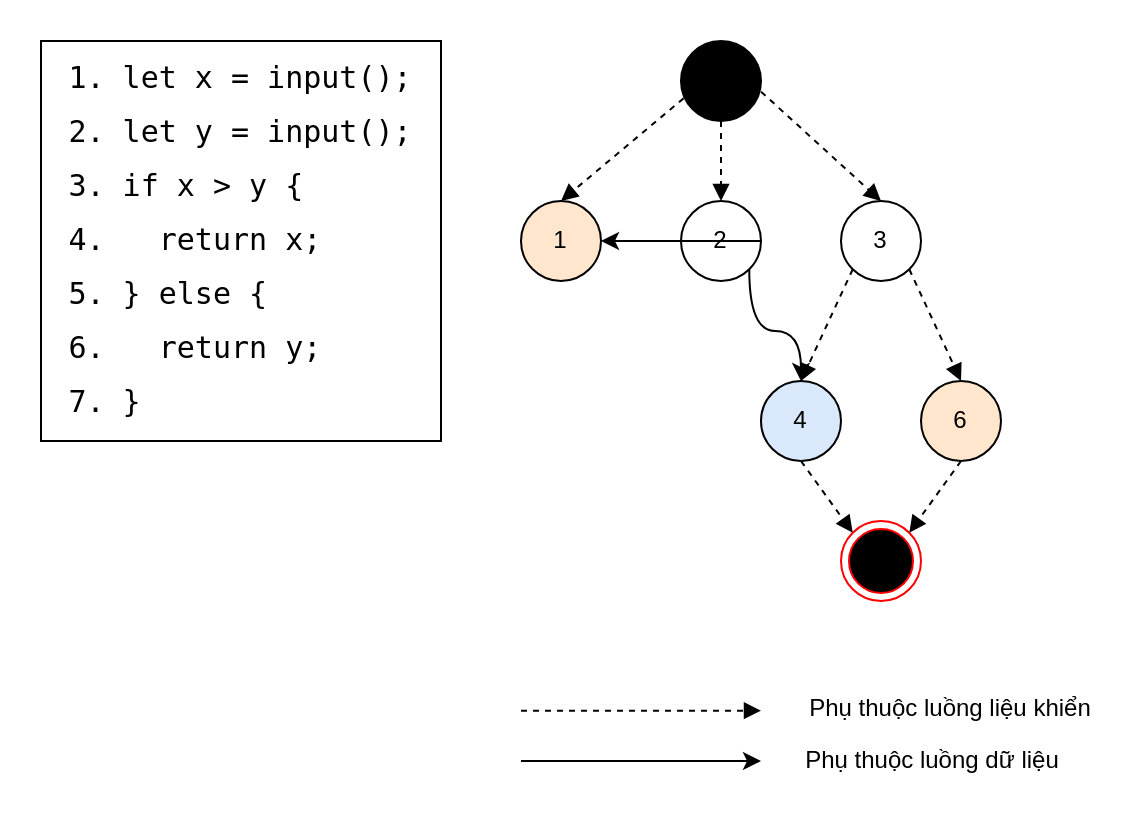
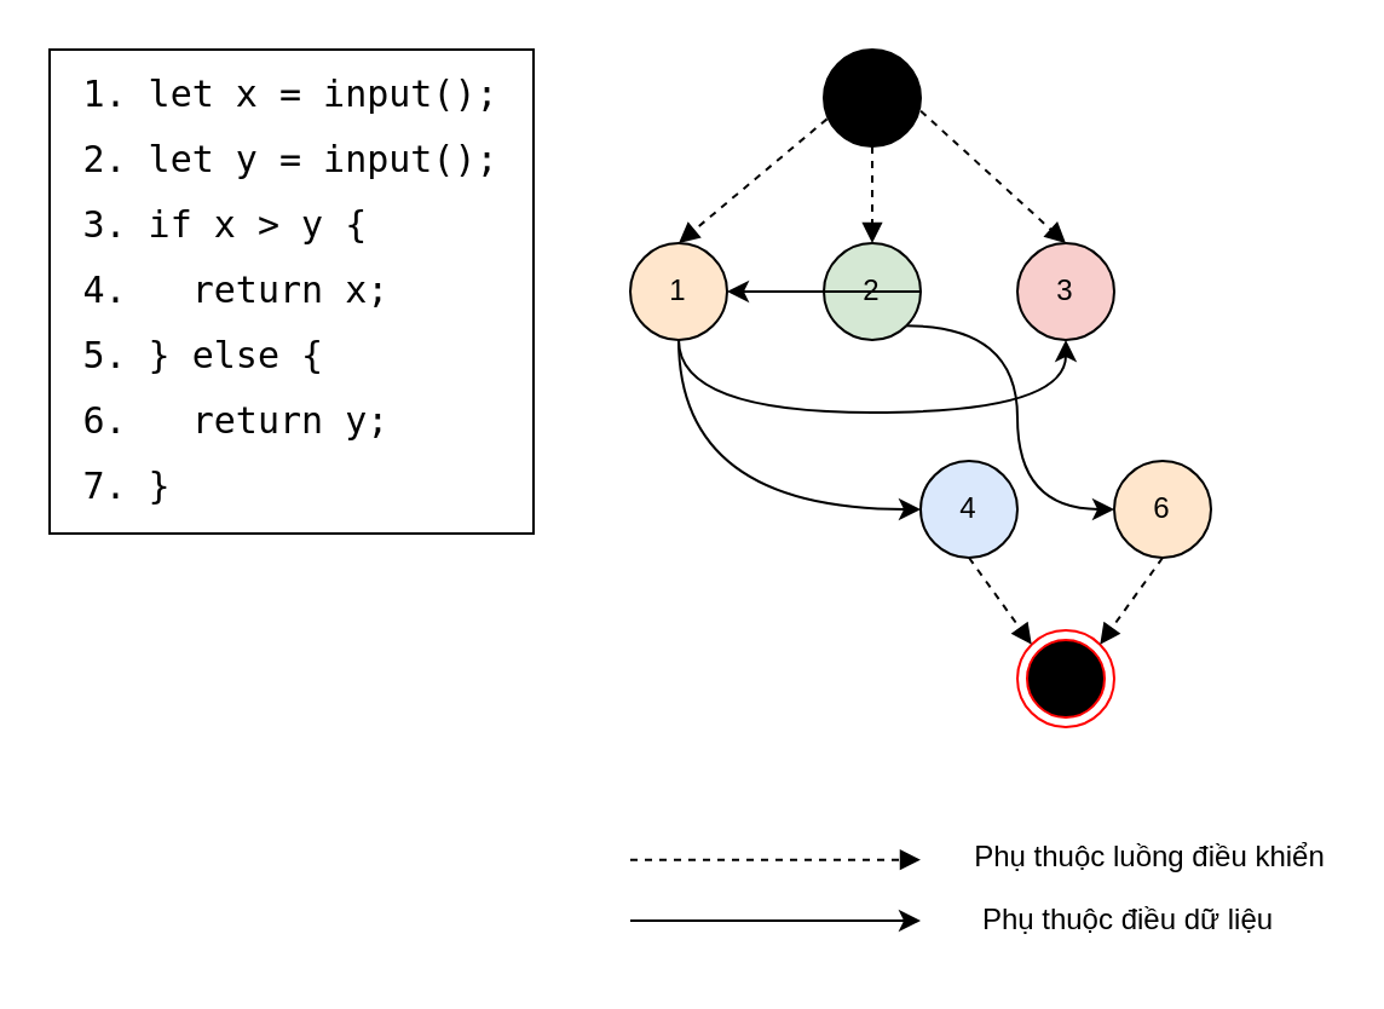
- <mxCell id="5" value="2" style="ellipse;whiteSpace=wrap;html=1;aspect=fixed;" parent="1" vertex="1"><mxGeometry x="340" y="100" width="40" height="40" as="geometry" /></mxCell>
+ <mxCell id="5" value="2" style="ellipse;whiteSpace=wrap;html=1;aspect=fixed;fillColor=#d5e8d4;" parent="1" vertex="1"><mxGeometry x="340" y="100" width="40" height="40" as="geometry" /></mxCell>
- <mxCell id="6" value="3" style="ellipse;whiteSpace=wrap;html=1;aspect=fixed;" parent="1" vertex="1"><mxGeometry x="420" y="100" width="40" height="40" as="geometry" /></mxCell>
+ <mxCell id="6" value="3" style="ellipse;whiteSpace=wrap;html=1;aspect=fixed;fillColor=#f8cecc;" parent="1" vertex="1"><mxGeometry x="420" y="100" width="40" height="40" as="geometry" /></mxCell>
- <mxCell id="13" value="" style="html=1;verticalAlign=bottom;labelBackgroundColor=none;endArrow=block;endFill=1;dashed=1;rounded=0;exitX=0;exitY=1;exitDx=0;exitDy=0;entryX=0.5;entryY=0;entryDx=0;entryDy=0;" parent="1" source="6" target="7" edge="1"><mxGeometry width="160" relative="1" as="geometry"><mxPoint x="390" y="55" as="sourcePoint" /><mxPoint x="450" y="110" as="targetPoint" /></mxGeometry></mxCell>
- <mxCell id="14" value="" style="html=1;verticalAlign=bottom;labelBackgroundColor=none;endArrow=block;endFill=1;dashed=1;rounded=0;exitX=1;exitY=1;exitDx=0;exitDy=0;entryX=0.5;entryY=0;entryDx=0;entryDy=0;" parent="1" source="6" target="8" edge="1"><mxGeometry width="160" relative="1" as="geometry"><mxPoint x="436" y="144" as="sourcePoint" /><mxPoint x="410" y="190" as="targetPoint" /></mxGeometry></mxCell>
- <mxCell id="16" value="" style="endArrow=classic;html=1;rounded=0;exitX=1;exitY=1;exitDx=0;exitDy=0;edgeStyle=orthogonalEdgeStyle;curved=1;" parent="1" source="5" target="7" edge="1"><mxGeometry width="50" height="50" relative="1" as="geometry"><mxPoint x="340" y="160" as="sourcePoint" /><mxPoint x="440" y="220" as="targetPoint" /></mxGeometry></mxCell>
+ <mxCell id="16" value="" style="endArrow=classic;html=1;rounded=0;entryX=0;entryY=0.5;entryDx=0;entryDy=0;exitX=1;exitY=1;exitDx=0;exitDy=0;edgeStyle=orthogonalEdgeStyle;curved=1;" parent="1" source="5" target="8" edge="1"><mxGeometry width="50" height="50" relative="1" as="geometry"><mxPoint x="340" y="160" as="sourcePoint" /><mxPoint x="440" y="220" as="targetPoint" /></mxGeometry></mxCell>
+ <mxCell id="23" value="" style="endArrow=classic;html=1;rounded=0;entryX=0.5;entryY=1;entryDx=0;entryDy=0;exitX=0.5;exitY=1;exitDx=0;exitDy=0;edgeStyle=orthogonalEdgeStyle;curved=1;" parent="1" source="4" target="6" edge="1"><mxGeometry width="50" height="50" relative="1" as="geometry"><mxPoint x="220" y="240" as="sourcePoint" /><mxPoint x="320" y="300" as="targetPoint" /><Array as="points"><mxPoint x="280" y="170" /><mxPoint x="440" y="170" /></Array></mxGeometry></mxCell>
+ <mxCell id="15" value="" style="endArrow=classic;html=1;rounded=0;entryX=0;entryY=0.5;entryDx=0;entryDy=0;exitX=0.5;exitY=1;exitDx=0;exitDy=0;edgeStyle=orthogonalEdgeStyle;curved=1;" parent="1" source="4" target="7" edge="1"><mxGeometry width="50" height="50" relative="1" as="geometry"><mxPoint x="250" y="170" as="sourcePoint" /><mxPoint x="350" y="230" as="targetPoint" /></mxGeometry></mxCell>
- <mxCell id="20" value="Phụ thuộc luồng liệu khiển" style="text;strokeColor=none;align=center;fillColor=none;html=1;verticalAlign=middle;whiteSpace=wrap;rounded=0;" parent="1" vertex="1"><mxGeometry x="400" y="339" width="150" height="30" as="geometry" /></mxCell>
+ <mxCell id="20" value="Phụ thuộc luồng điều khiển" style="text;strokeColor=none;align=center;fillColor=none;html=1;verticalAlign=middle;whiteSpace=wrap;rounded=0;" parent="1" vertex="1"><mxGeometry x="400" y="339" width="150" height="30" as="geometry" /></mxCell>
- <mxCell id="21" value="Phụ thuộc luồng dữ liệu" style="text;strokeColor=none;align=center;fillColor=none;html=1;verticalAlign=middle;whiteSpace=wrap;rounded=0;" parent="1" vertex="1"><mxGeometry x="396" y="365" width="140" height="30" as="geometry" /></mxCell>
+ <mxCell id="21" value="Phụ thuộc điều dữ liệu" style="text;strokeColor=none;align=center;fillColor=none;html=1;verticalAlign=middle;whiteSpace=wrap;rounded=0;" parent="1" vertex="1"><mxGeometry x="396" y="365" width="140" height="30" as="geometry" /></mxCell>
